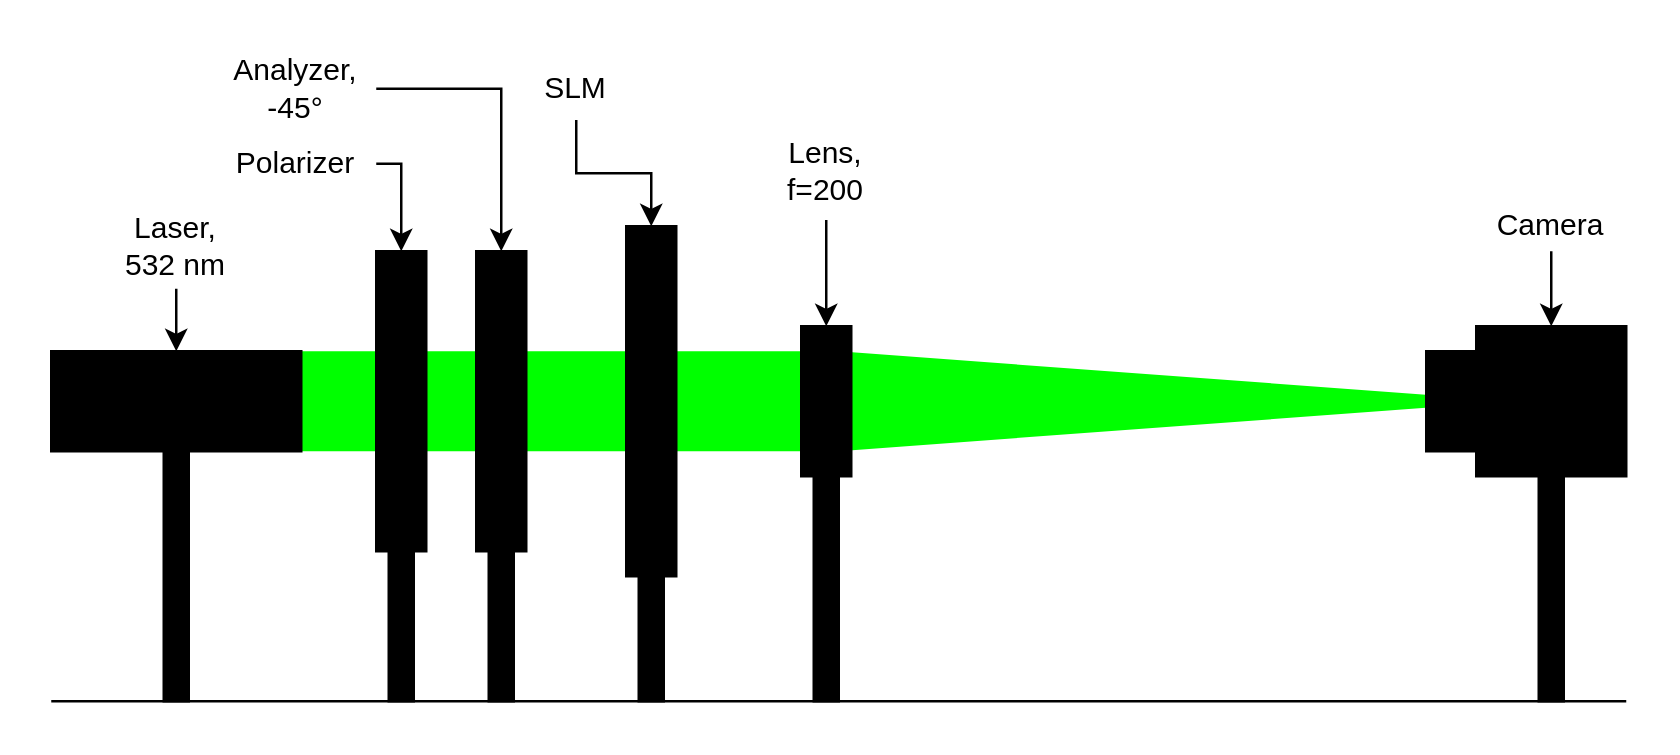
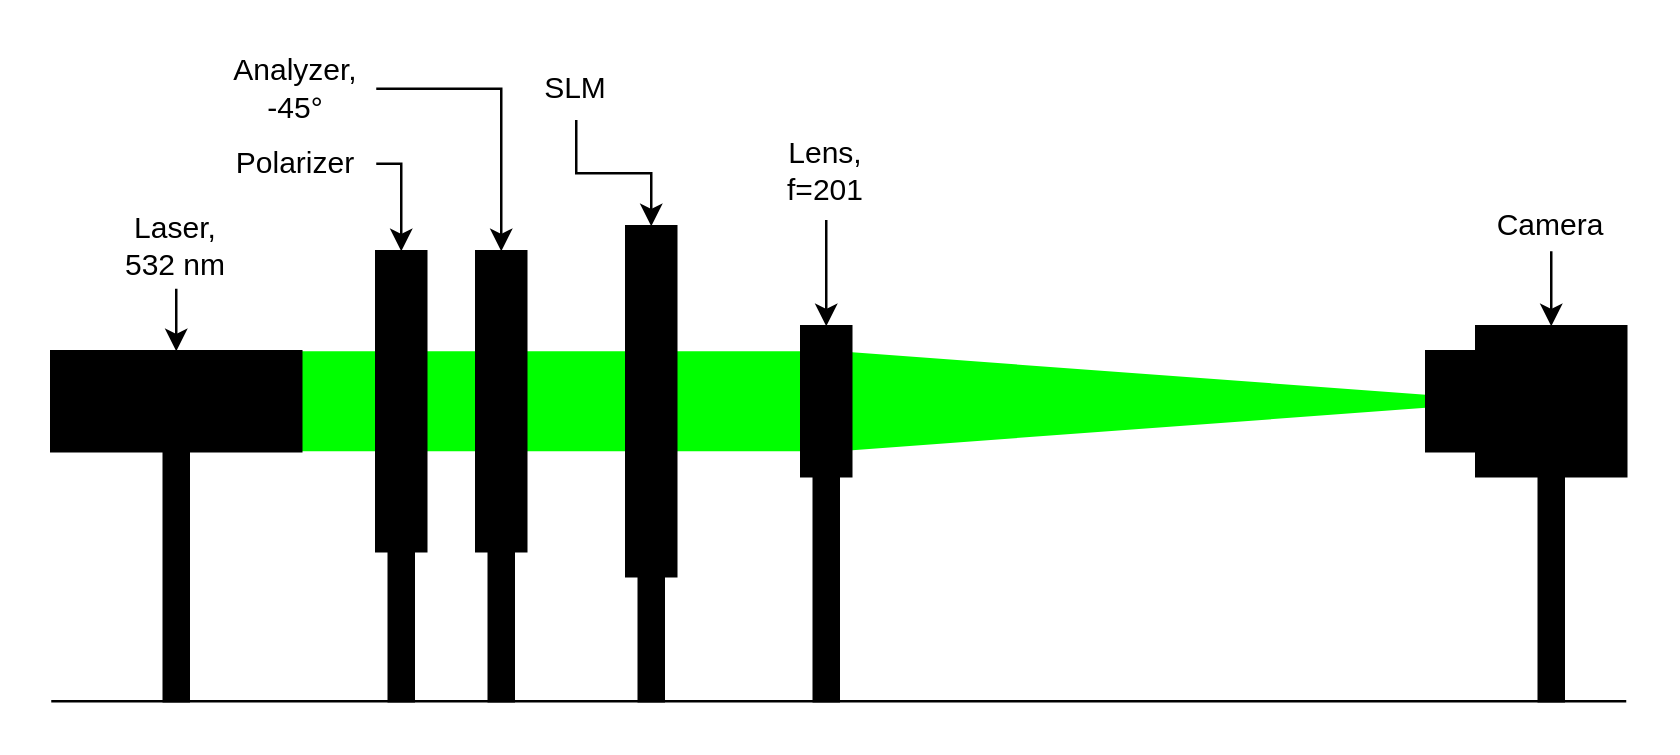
- <mxCell id="14" value="&lt;div&gt;Lens,&lt;/div&gt;&lt;div&gt;f=200&lt;br&gt;&lt;/div&gt;" style="text;html=1;strokeColor=none;fillColor=none;align=center;verticalAlign=middle;whiteSpace=wrap;rounded=0;" parent="1" vertex="1"><mxGeometry x="300" y="47.5" width="60" height="40" as="geometry" /></mxCell>
+ <mxCell id="14" value="&lt;div&gt;Lens,&lt;/div&gt;&lt;div&gt;f=201&lt;br&gt;&lt;/div&gt;" style="text;html=1;strokeColor=none;fillColor=none;align=center;verticalAlign=middle;whiteSpace=wrap;rounded=0;" parent="1" vertex="1"><mxGeometry x="300" y="47.5" width="60" height="40" as="geometry" /></mxCell>
